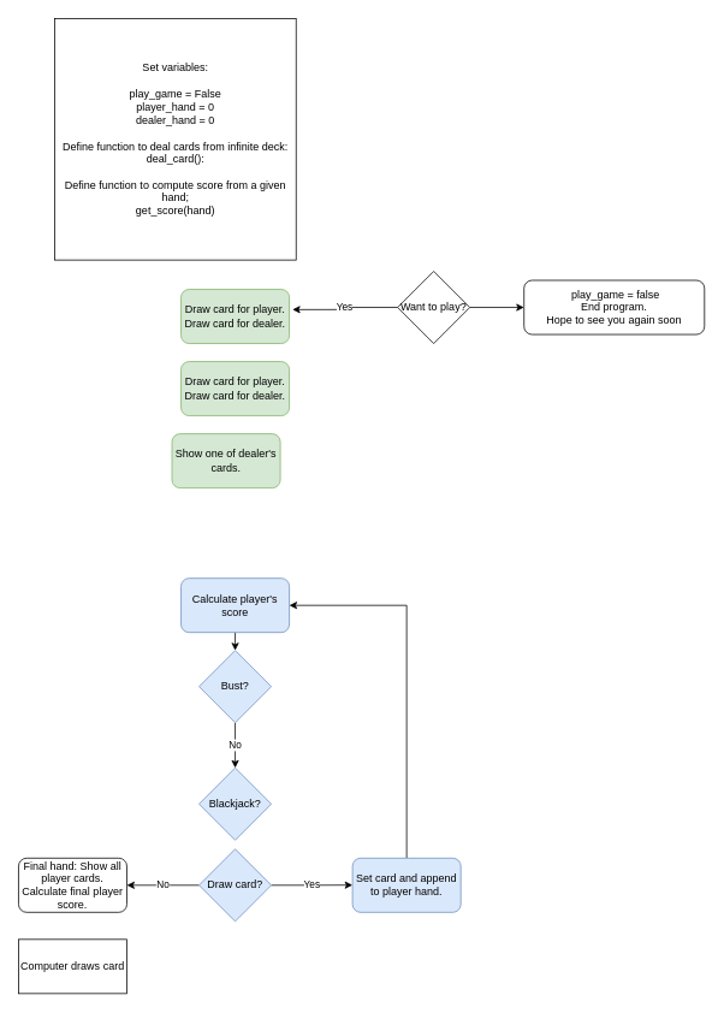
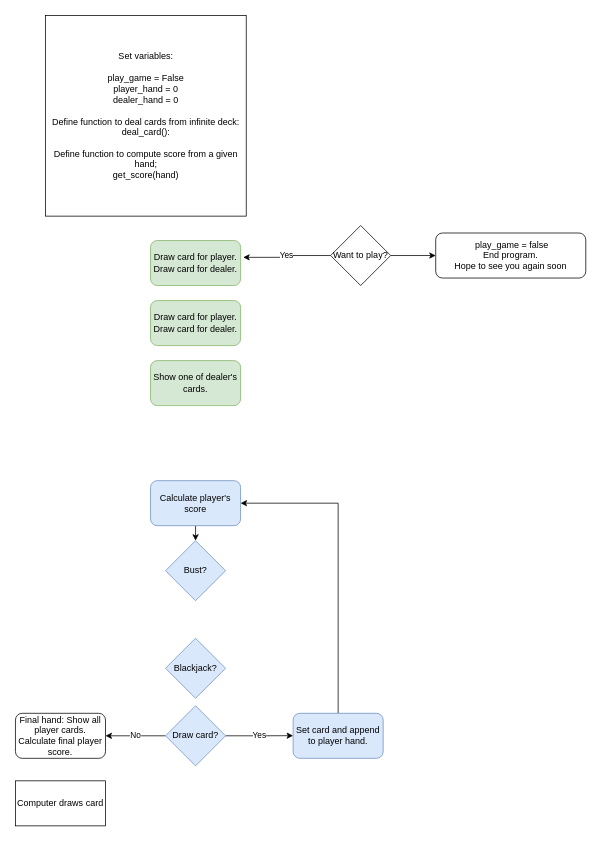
- <mxCell id="6" value="Show one of dealer's cards." style="rounded=1;whiteSpace=wrap;html=1;fillColor=#d5e8d4;strokeColor=#82b366;" vertex="1" parent="1"><mxGeometry x="190" y="480" width="120" height="60" as="geometry" /></mxCell>
+ <mxCell id="6" value="Show one of dealer's cards." style="rounded=1;whiteSpace=wrap;html=1;fillColor=#d5e8d4;strokeColor=#82b366;" vertex="1" parent="1"><mxGeometry x="200" y="480" width="120" height="60" as="geometry" /></mxCell>
- <mxCell id="20" value="No" style="edgeStyle=orthogonalEdgeStyle;rounded=0;orthogonalLoop=1;jettySize=auto;html=1;exitX=0.5;exitY=1;exitDx=0;exitDy=0;entryX=0.5;entryY=0;entryDx=0;entryDy=0;" edge="1" parent="1" source="21" target="15"><mxGeometry relative="1" as="geometry" /></mxCell>
